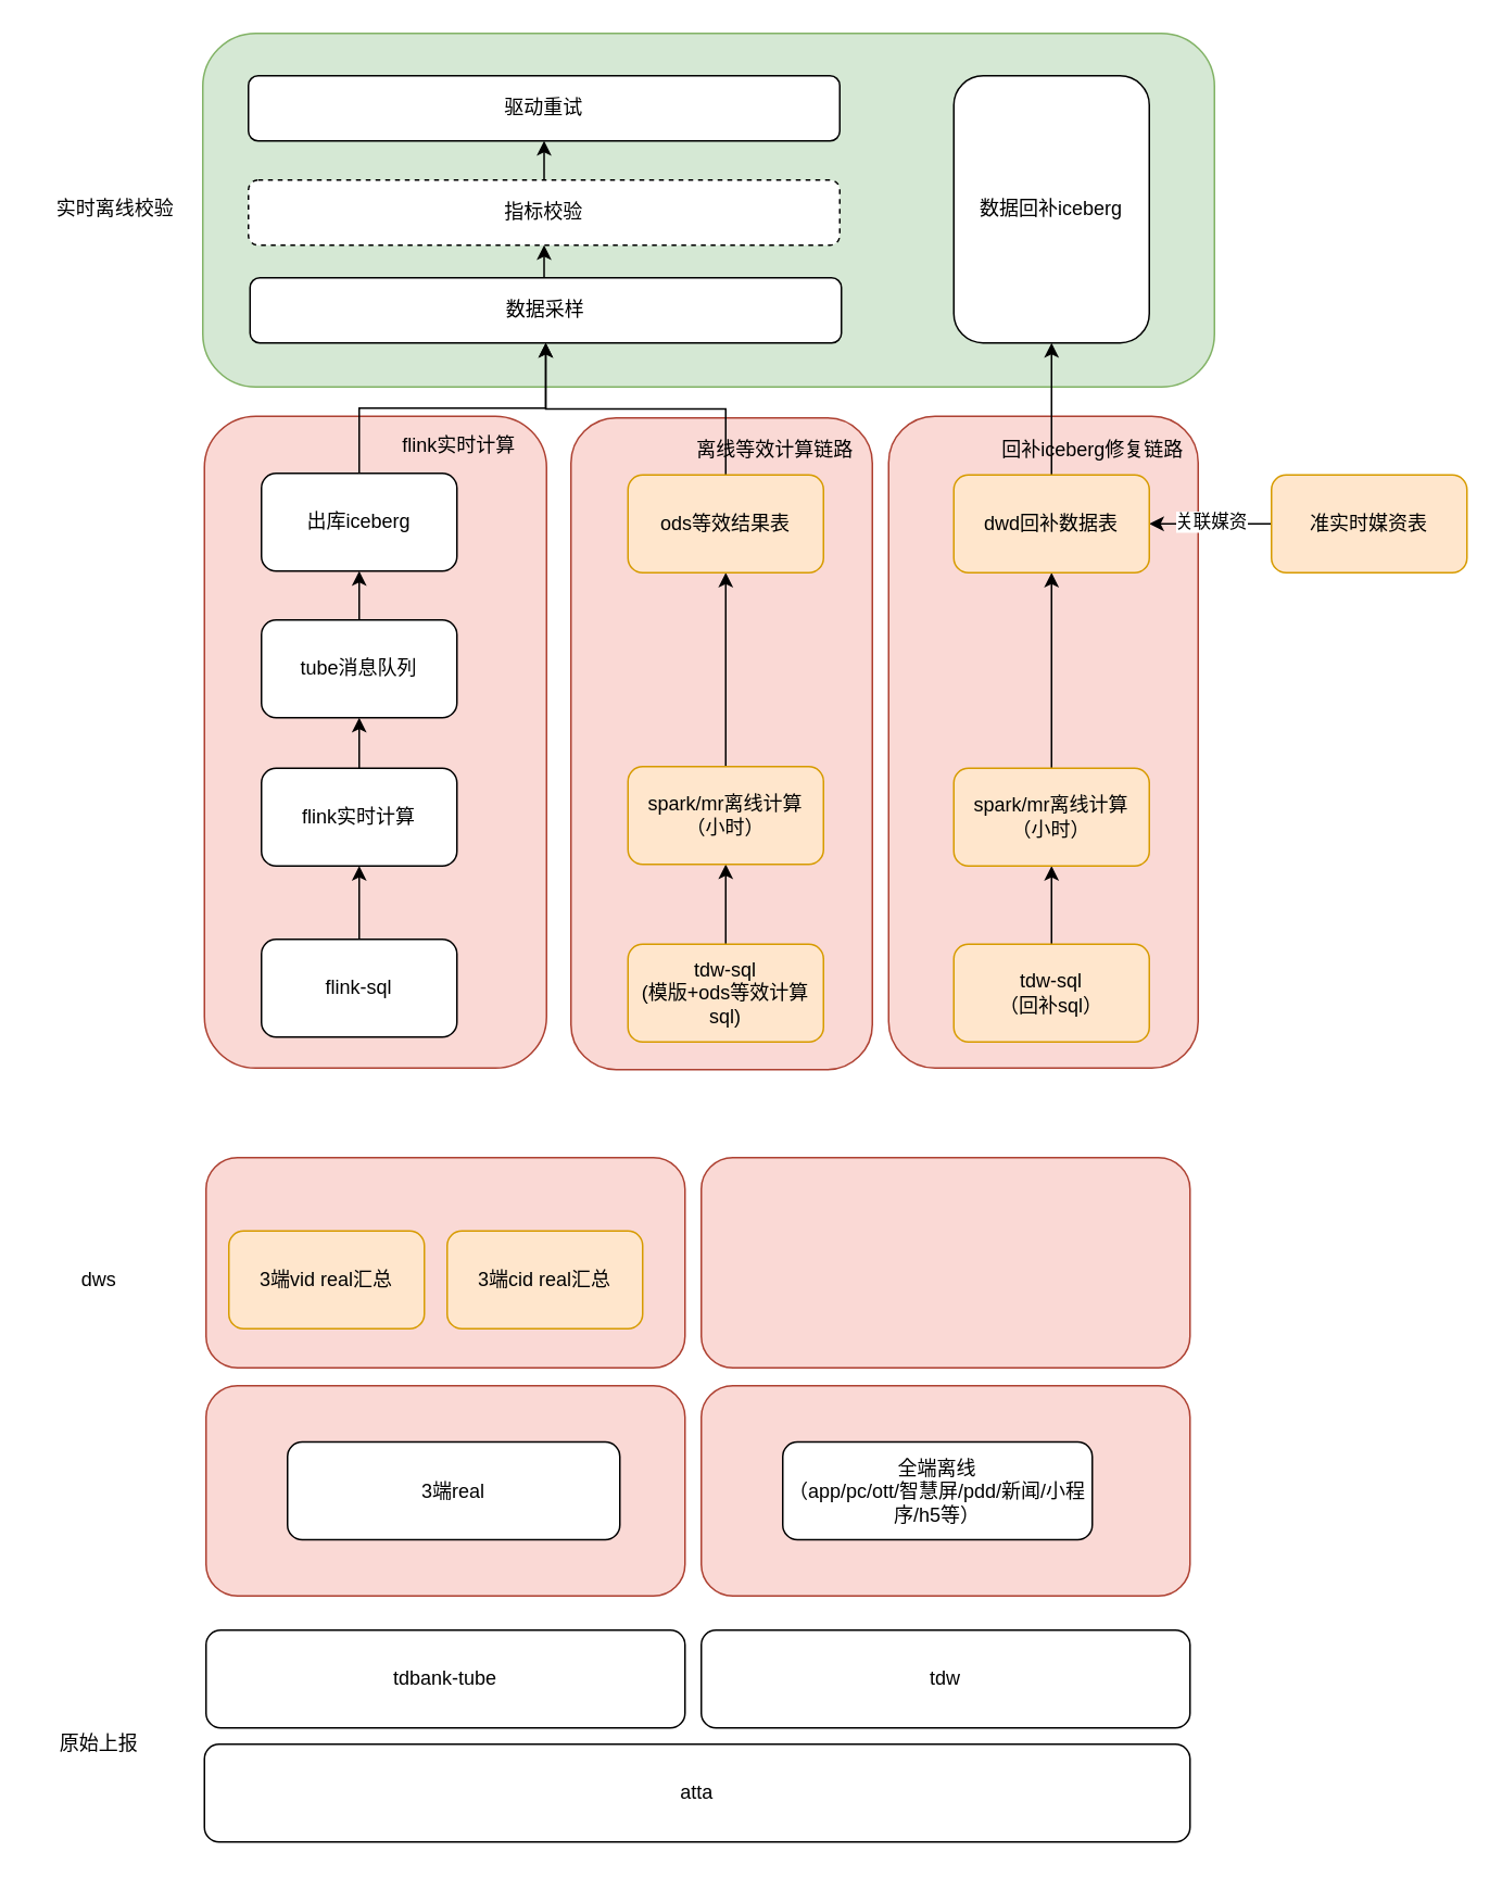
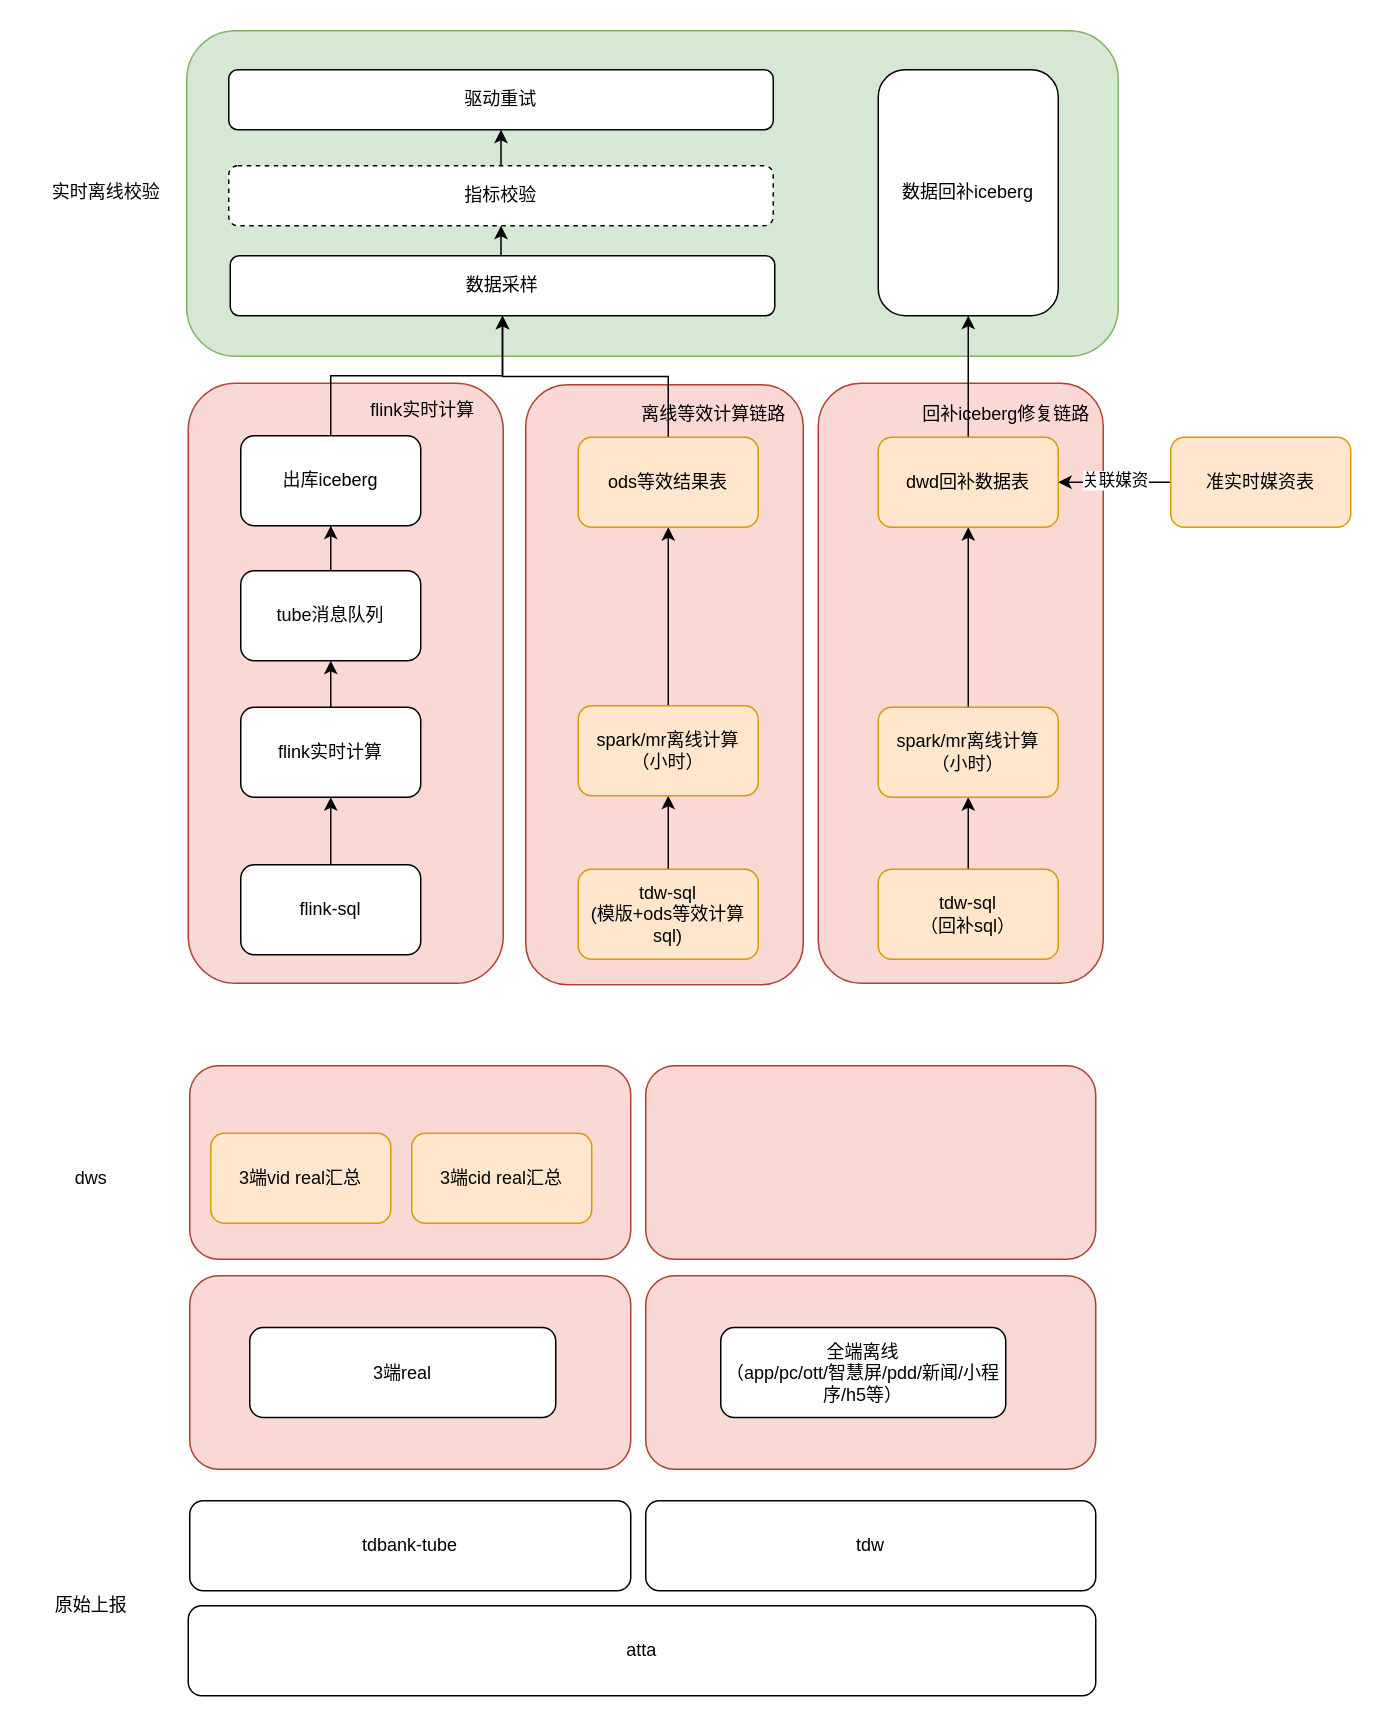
- <mxCell id="44" value="3端real" style="rounded=1;whiteSpace=wrap;html=1;" vertex="1" parent="1"><mxGeometry x="176" y="884.5" width="204" height="60" as="geometry" /></mxCell>
+ <mxCell id="44" value="3端real" style="rounded=1;whiteSpace=wrap;html=1;" vertex="1" parent="1"><mxGeometry x="166" y="884.5" width="204" height="60" as="geometry" /></mxCell>
